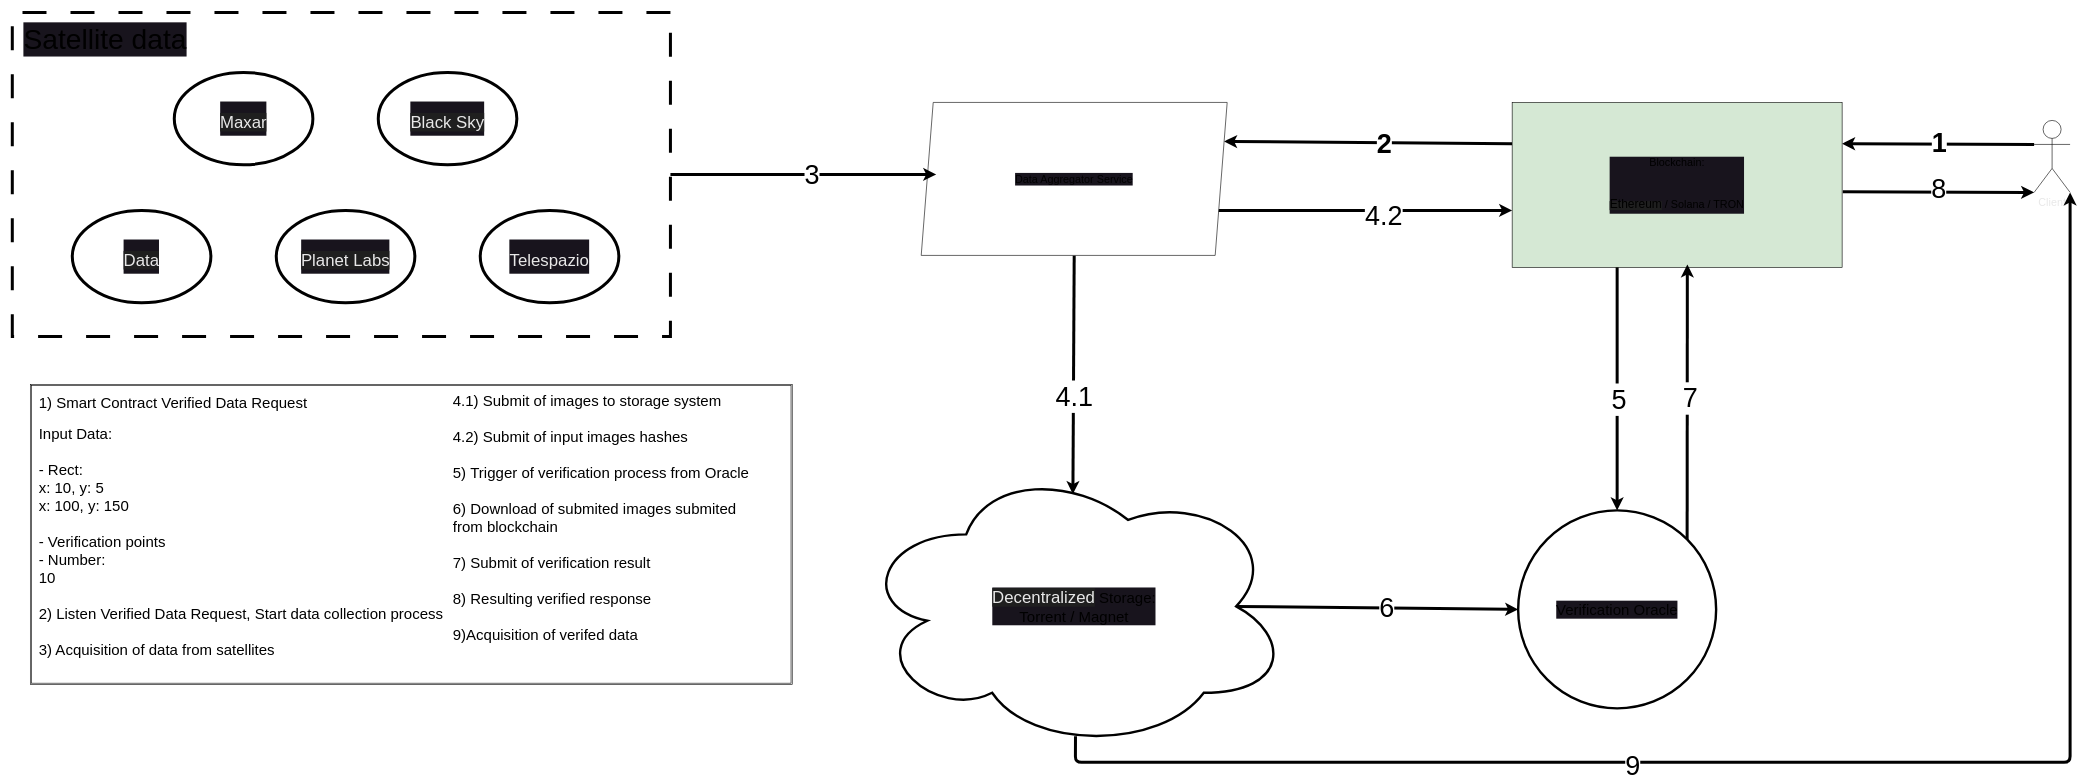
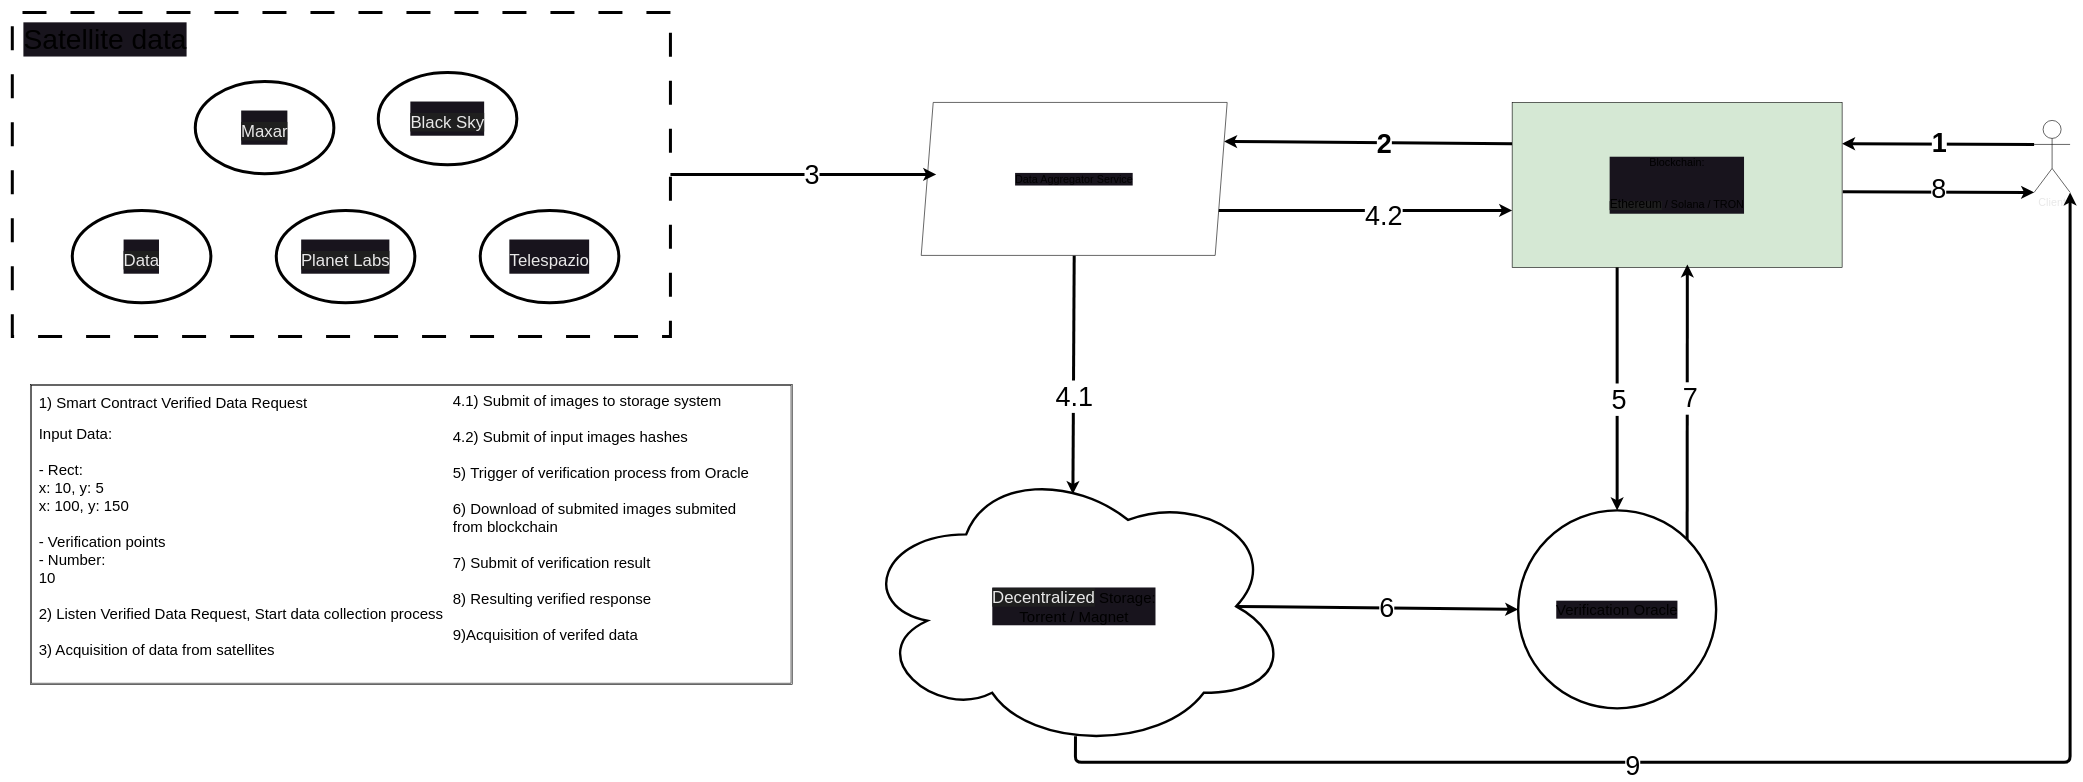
- <mxCell id="32" value="&lt;span style=&quot;color: rgb(232, 232, 232); font-family: &amp;quot;Google Sans&amp;quot;, Arial, sans-serif-medium, sans-serif; font-size: 28px; text-align: start; background-color: rgb(31, 31, 31);&quot;&gt;Maxar&lt;/span&gt;" style="ellipse;whiteSpace=wrap;html=1;labelBackgroundColor=#18141D;strokeWidth=5;fontSize=47;fillColor=default;flipH=1;" parent="1" vertex="1"><mxGeometry x="290" y="120" width="231" height="154" as="geometry" /></mxCell>
+ <mxCell id="32" value="&lt;span style=&quot;color: rgb(232, 232, 232); font-family: &amp;quot;Google Sans&amp;quot;, Arial, sans-serif-medium, sans-serif; font-size: 28px; text-align: start; background-color: rgb(31, 31, 31);&quot;&gt;Maxar&lt;/span&gt;" style="ellipse;whiteSpace=wrap;html=1;labelBackgroundColor=#18141D;strokeWidth=5;fontSize=47;fillColor=default;flipH=1;" parent="1" vertex="1"><mxGeometry x="325" y="135" width="231" height="154" as="geometry" /></mxCell>
